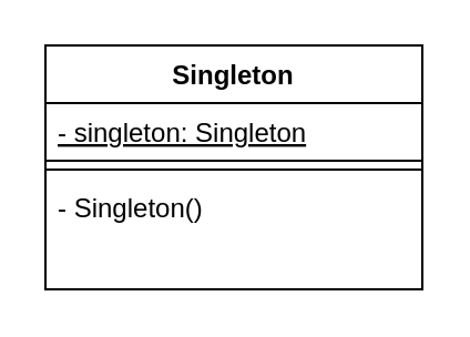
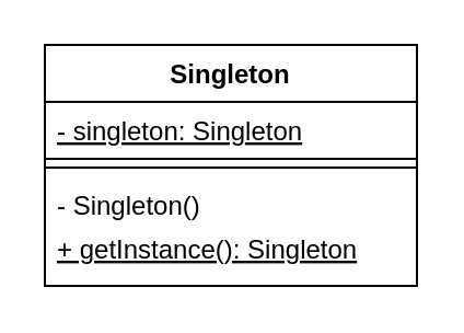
+ <mxCell id="6" value="+ getInstance(): Singleton" style="text;strokeColor=none;fillColor=none;align=left;verticalAlign=top;spacingLeft=4;spacingRight=4;overflow=hidden;rotatable=0;points=[[0,0.5],[1,0.5]];portConstraint=eastwest;fontStyle=4" vertex="1" parent="1"><mxGeometry x="20" y="100" width="170" height="30" as="geometry" /></mxCell>
